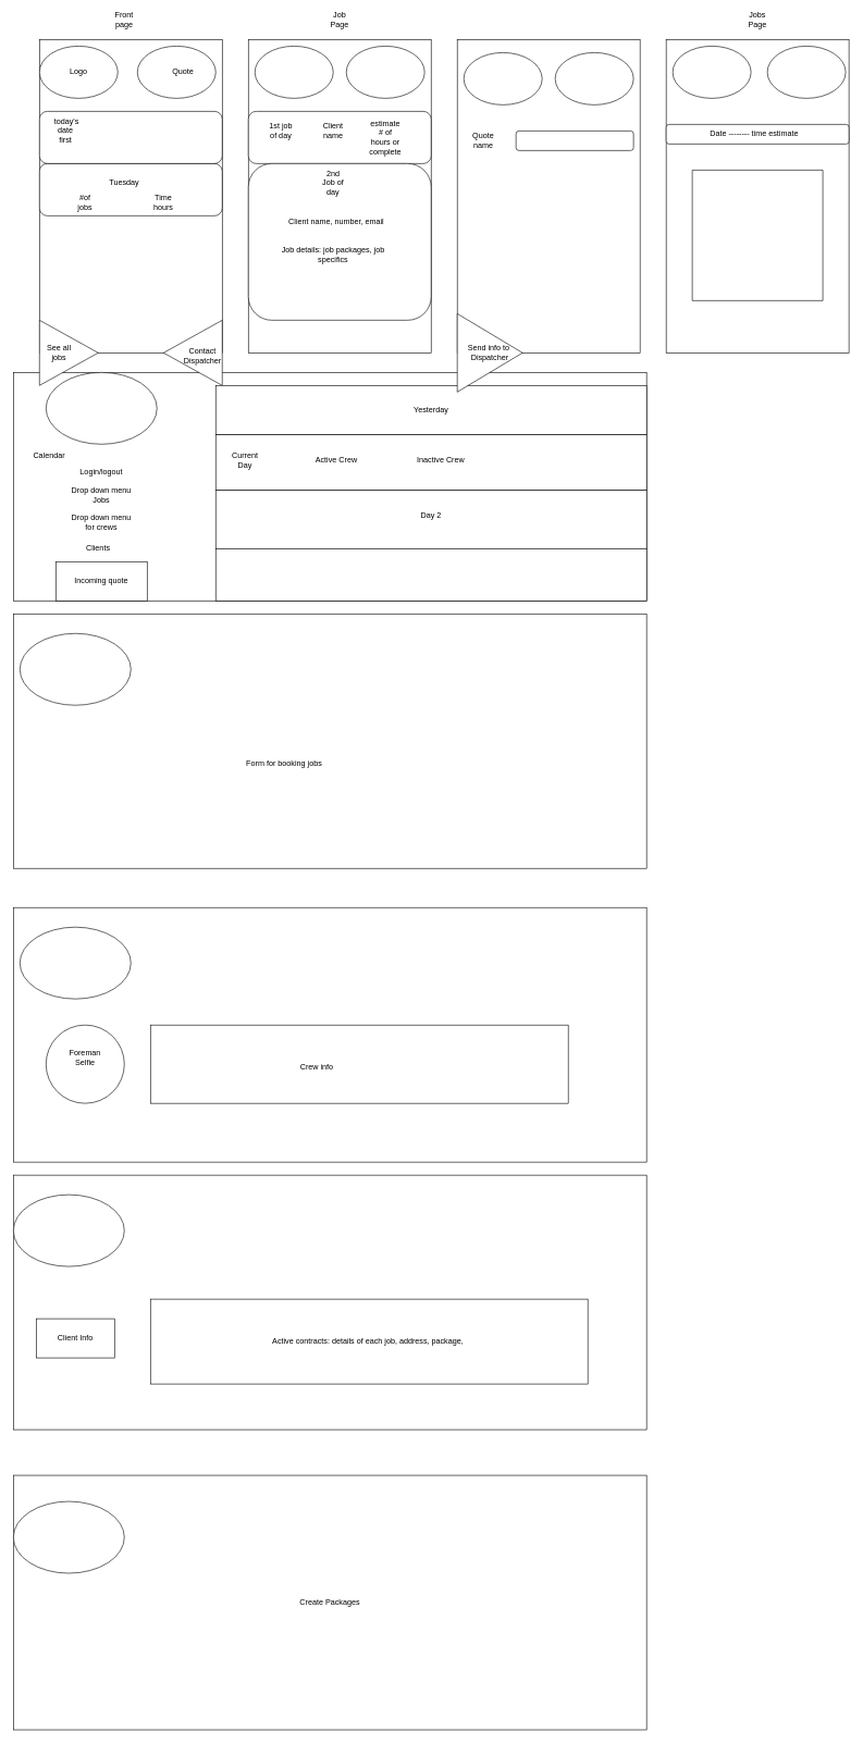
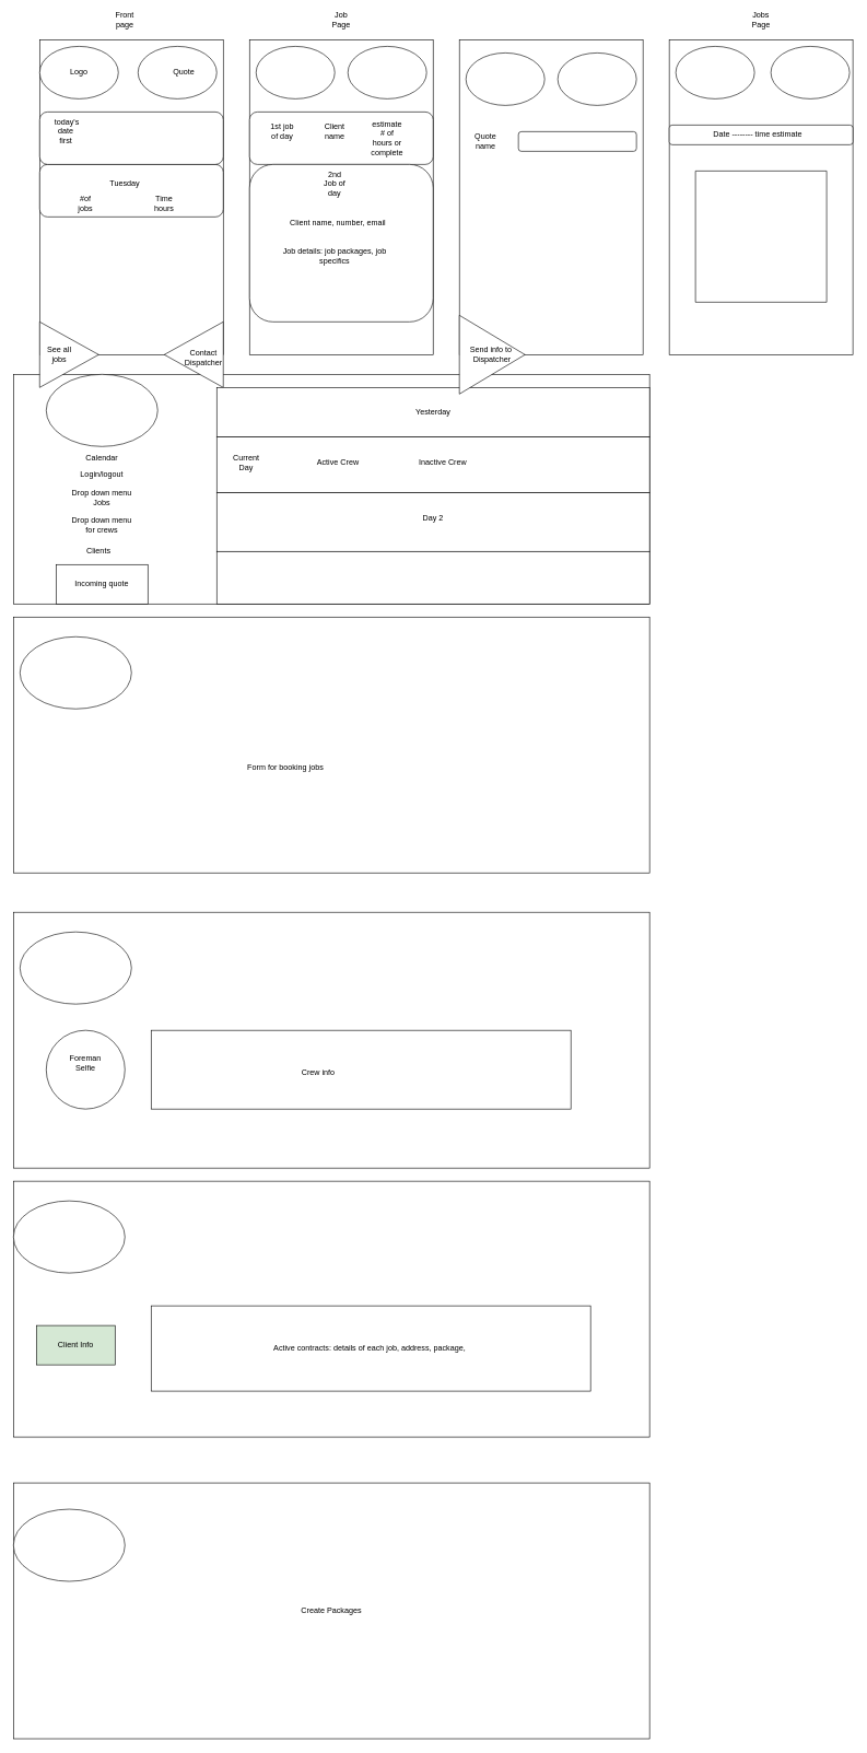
- <mxCell id="49" value="Calendar" style="text;html=1;strokeColor=none;fillColor=none;align=center;verticalAlign=middle;whiteSpace=wrap;rounded=0;" vertex="1" parent="1"><mxGeometry x="55" y="687.5" width="40" height="20" as="geometry" /></mxCell>
+ <mxCell id="49" value="Calendar" style="text;html=1;strokeColor=none;fillColor=none;align=center;verticalAlign=middle;whiteSpace=wrap;rounded=0;" vertex="1" parent="1"><mxGeometry x="135" y="687.5" width="40" height="20" as="geometry" /></mxCell>
- <mxCell id="72" value="Client Info" style="rounded=0;whiteSpace=wrap;html=1;" vertex="1" parent="1"><mxGeometry x="55" y="2020" width="120" height="60" as="geometry" /></mxCell>
+ <mxCell id="72" value="Client Info" style="rounded=0;whiteSpace=wrap;html=1;fillColor=#d5e8d4;" vertex="1" parent="1"><mxGeometry x="55" y="2020" width="120" height="60" as="geometry" /></mxCell>
